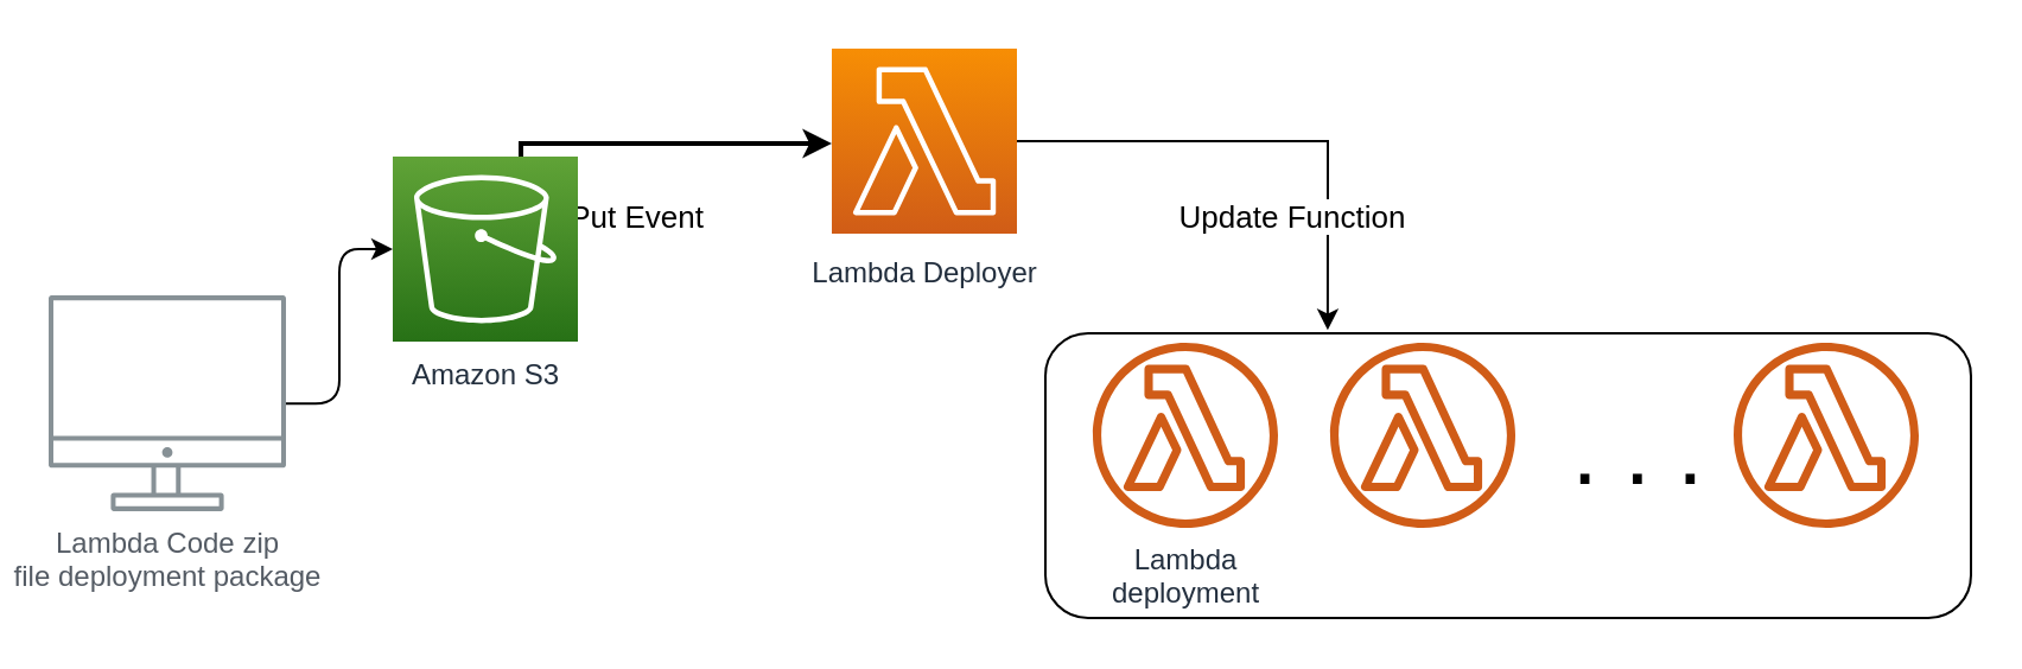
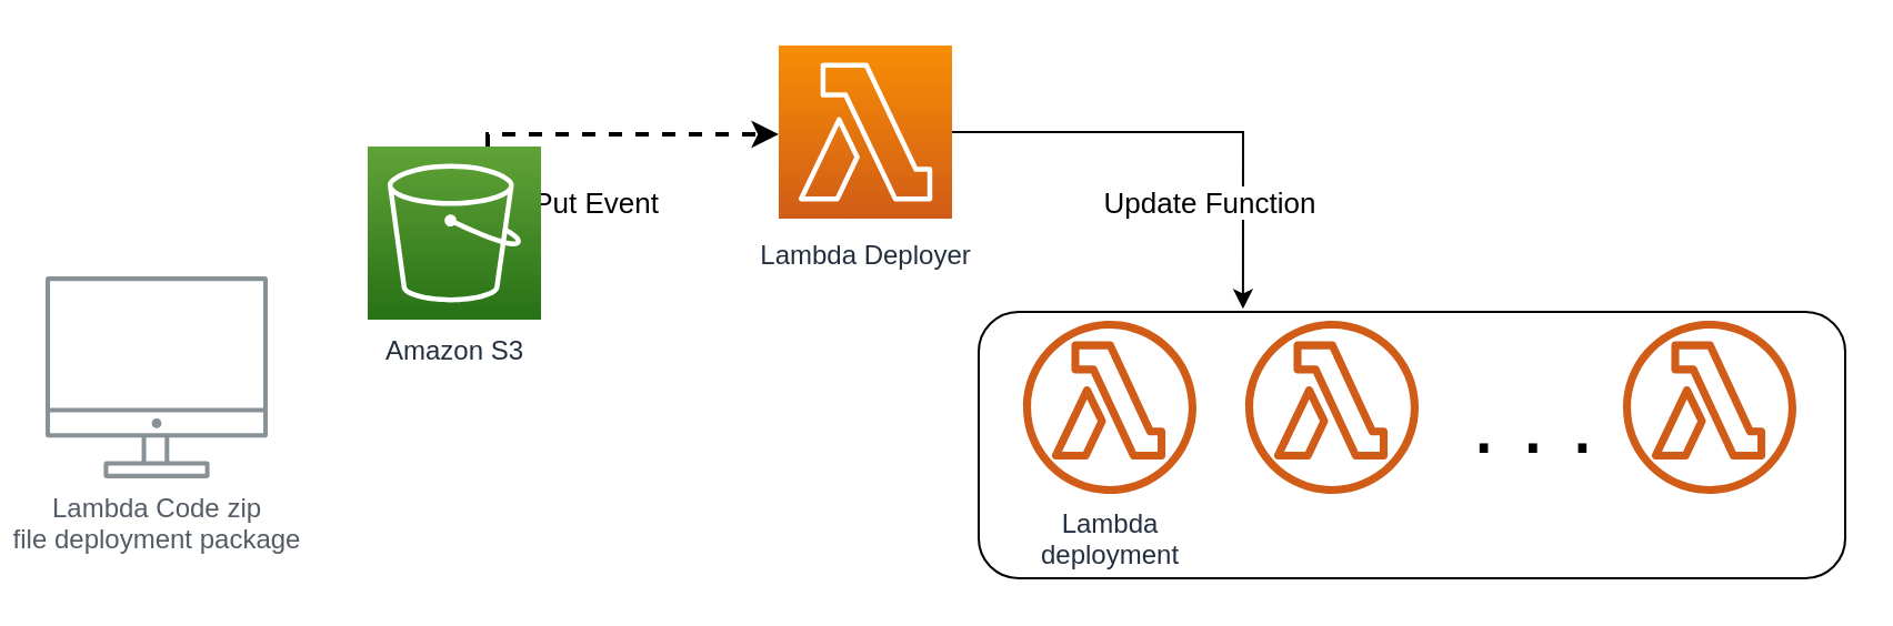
- <mxCell id="9" style="edgeStyle=orthogonalEdgeStyle;rounded=0;orthogonalLoop=1;jettySize=auto;html=1;dashed=0;strokeWidth=2;" edge="1" parent="1" source="11" target="7"><mxGeometry relative="1" as="geometry"><Array as="points"><mxPoint x="219" y="60" /></Array></mxGeometry></mxCell>
+ <mxCell id="9" style="edgeStyle=orthogonalEdgeStyle;rounded=0;orthogonalLoop=1;jettySize=auto;html=1;dashed=1;strokeWidth=2;" edge="1" parent="1" source="11" target="7"><mxGeometry relative="1" as="geometry"><Array as="points"><mxPoint x="219" y="60" /></Array></mxGeometry></mxCell>
- <mxCell id="3" style="edgeStyle=orthogonalEdgeStyle;orthogonalLoop=1;jettySize=auto;html=1;rounded=1;" edge="1" parent="1" source="4" target="11"><mxGeometry relative="1" as="geometry"><mxPoint x="30" y="-20" as="targetPoint" /></mxGeometry></mxCell>
